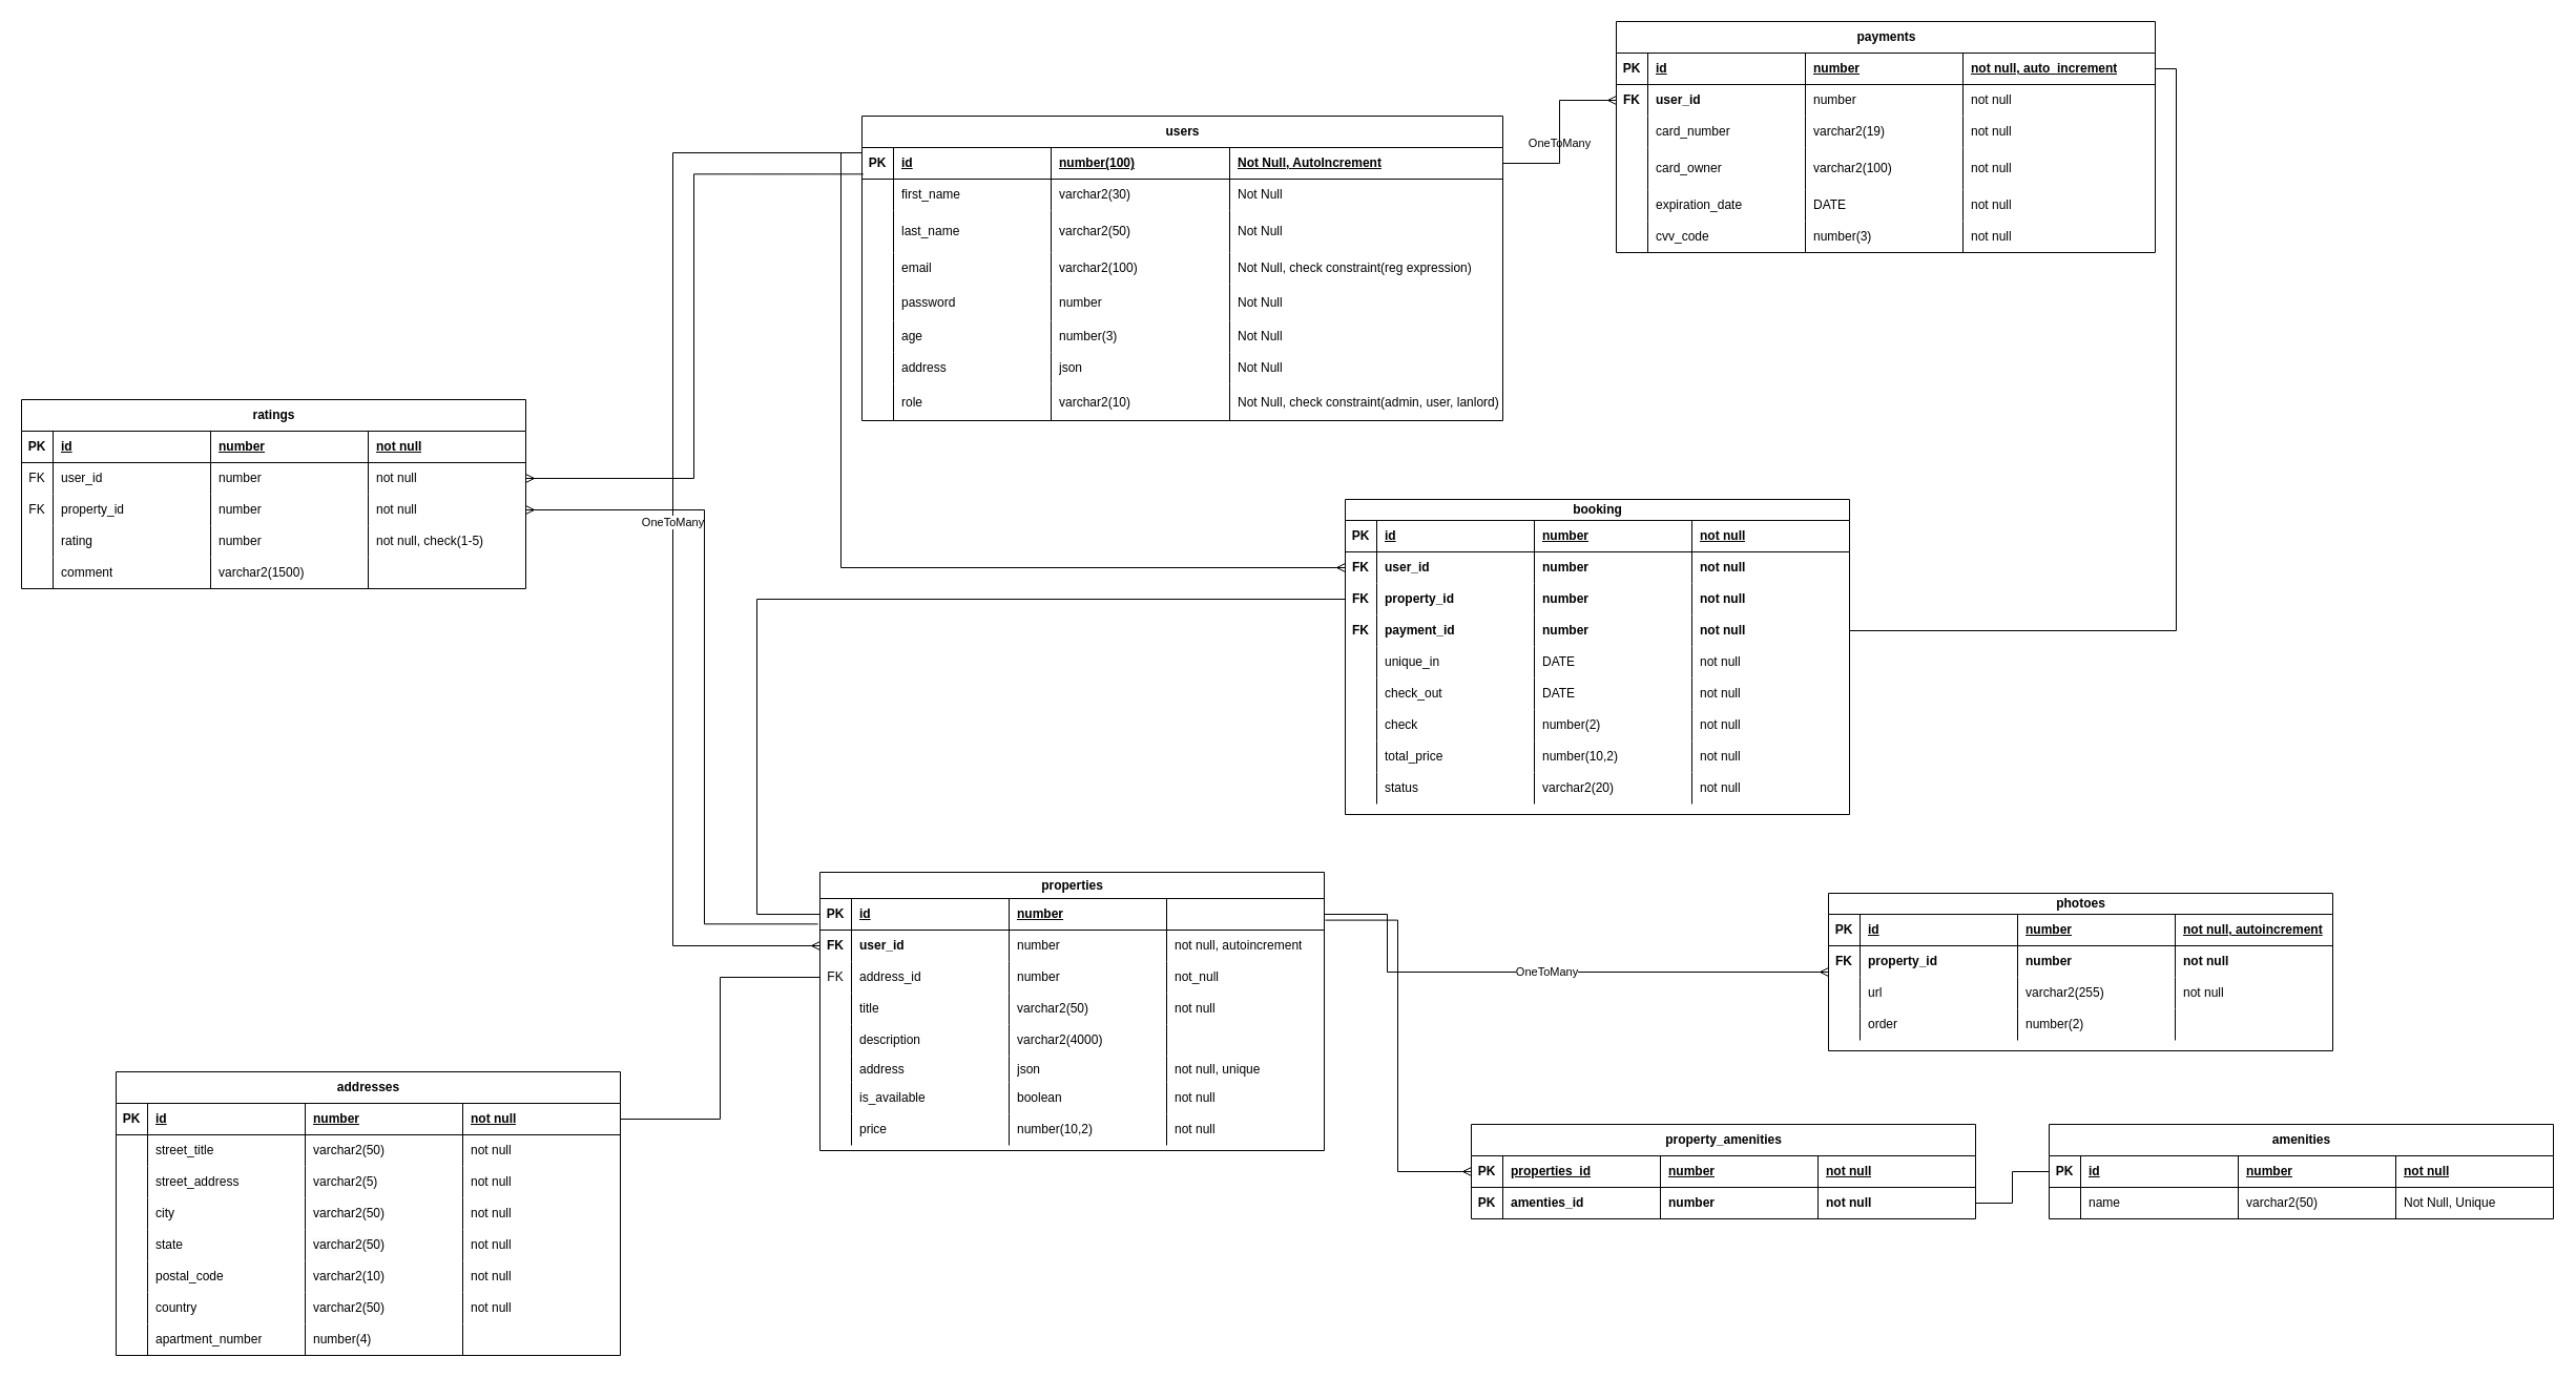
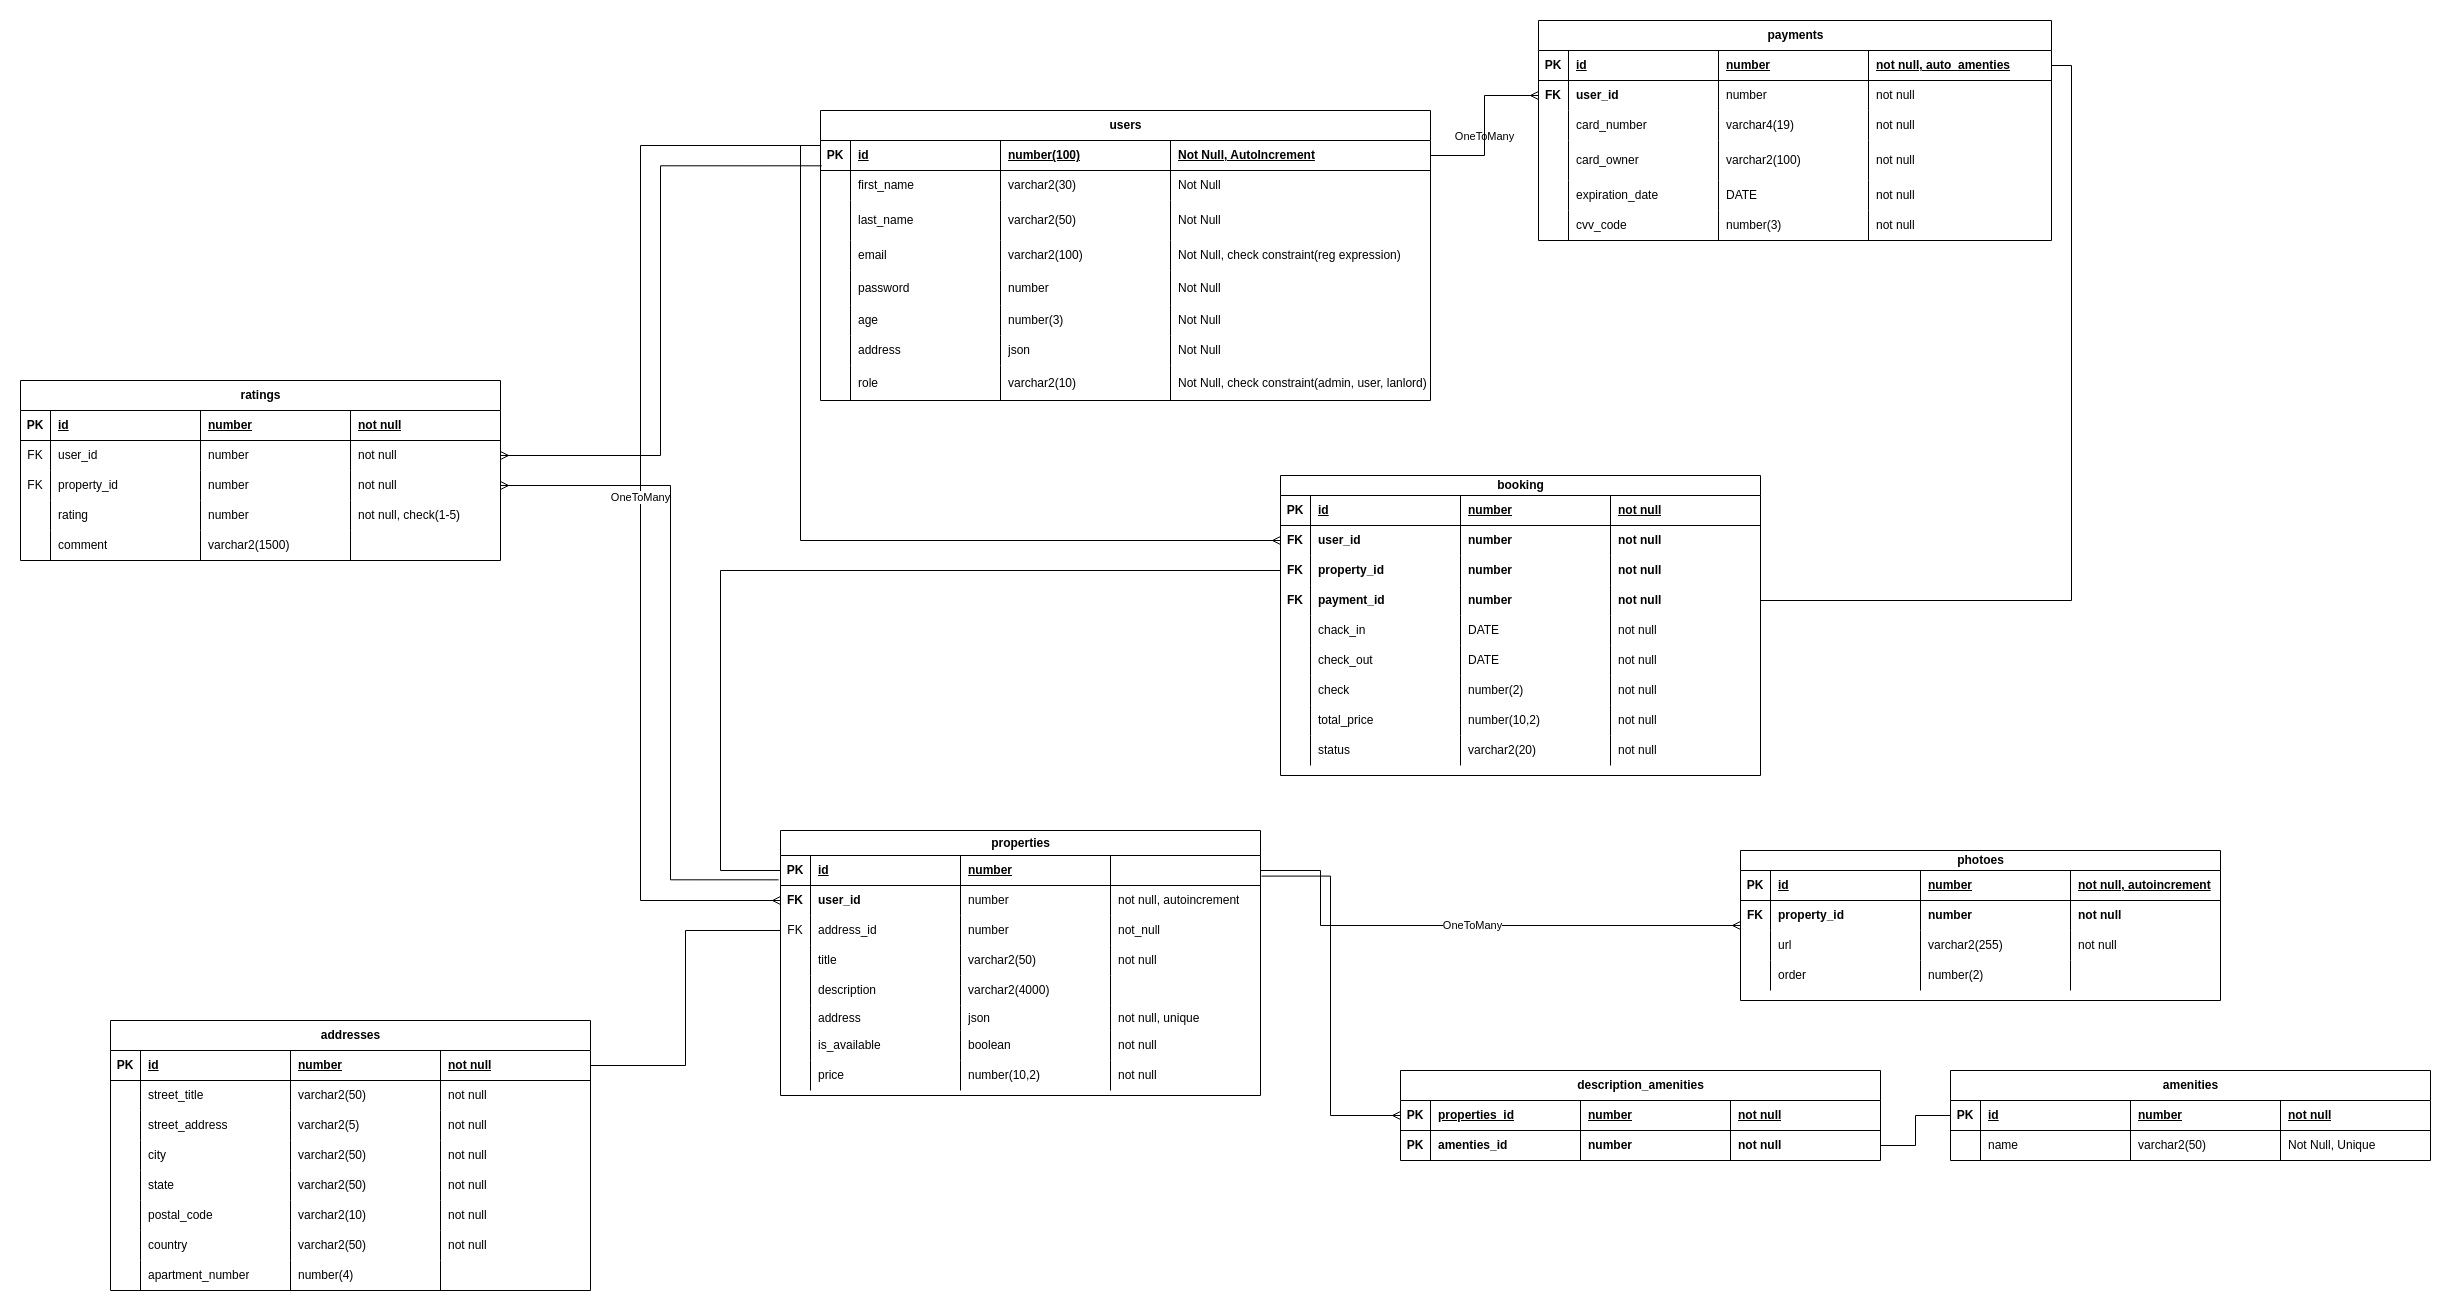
- <mxCell id="48" value="not null, auto_increment" style="shape=partialRectangle;connectable=0;fillColor=none;top=0;left=0;bottom=0;right=0;align=left;spacingLeft=6;fontStyle=5;overflow=hidden;whiteSpace=wrap;html=1;labelBackgroundColor=none;" parent="44" vertex="1"><mxGeometry x="330" width="183" height="30" as="geometry"><mxRectangle width="183" height="30" as="alternateBounds" /></mxGeometry></mxCell>
+ <mxCell id="48" value="not null, auto_amenties" style="shape=partialRectangle;connectable=0;fillColor=none;top=0;left=0;bottom=0;right=0;align=left;spacingLeft=6;fontStyle=5;overflow=hidden;whiteSpace=wrap;html=1;labelBackgroundColor=none;" parent="44" vertex="1"><mxGeometry x="330" width="183" height="30" as="geometry"><mxRectangle width="183" height="30" as="alternateBounds" /></mxGeometry></mxCell>
- <mxCell id="57" value="varchar2(19)" style="shape=partialRectangle;connectable=0;fillColor=none;top=0;left=0;bottom=0;right=0;align=left;spacingLeft=6;overflow=hidden;whiteSpace=wrap;html=1;labelBackgroundColor=none;" parent="54" vertex="1"><mxGeometry x="180" width="150" height="30" as="geometry"><mxRectangle width="150" height="30" as="alternateBounds" /></mxGeometry></mxCell>
+ <mxCell id="57" value="varchar4(19)" style="shape=partialRectangle;connectable=0;fillColor=none;top=0;left=0;bottom=0;right=0;align=left;spacingLeft=6;overflow=hidden;whiteSpace=wrap;html=1;labelBackgroundColor=none;" parent="54" vertex="1"><mxGeometry x="180" width="150" height="30" as="geometry"><mxRectangle width="150" height="30" as="alternateBounds" /></mxGeometry></mxCell>
- <mxCell id="162" value="unique_in" style="shape=partialRectangle;connectable=0;fillColor=none;top=0;left=0;bottom=0;right=0;align=left;spacingLeft=6;overflow=hidden;whiteSpace=wrap;html=1;" parent="160" vertex="1"><mxGeometry x="30" width="150" height="30" as="geometry"><mxRectangle width="150" height="30" as="alternateBounds" /></mxGeometry></mxCell>
+ <mxCell id="162" value="chack_in" style="shape=partialRectangle;connectable=0;fillColor=none;top=0;left=0;bottom=0;right=0;align=left;spacingLeft=6;overflow=hidden;whiteSpace=wrap;html=1;" parent="160" vertex="1"><mxGeometry x="30" width="150" height="30" as="geometry"><mxRectangle width="150" height="30" as="alternateBounds" /></mxGeometry></mxCell>
- <mxCell id="242" value="property_amenities" style="shape=table;startSize=30;container=1;collapsible=1;childLayout=tableLayout;fixedRows=1;rowLines=0;fontStyle=1;align=center;resizeLast=1;html=1;" parent="1" vertex="1"><mxGeometry x="1400" y="1070" width="480" height="90" as="geometry" /></mxCell>
+ <mxCell id="242" value="description_amenities" style="shape=table;startSize=30;container=1;collapsible=1;childLayout=tableLayout;fixedRows=1;rowLines=0;fontStyle=1;align=center;resizeLast=1;html=1;" parent="1" vertex="1"><mxGeometry x="1400" y="1070" width="480" height="90" as="geometry" /></mxCell>
